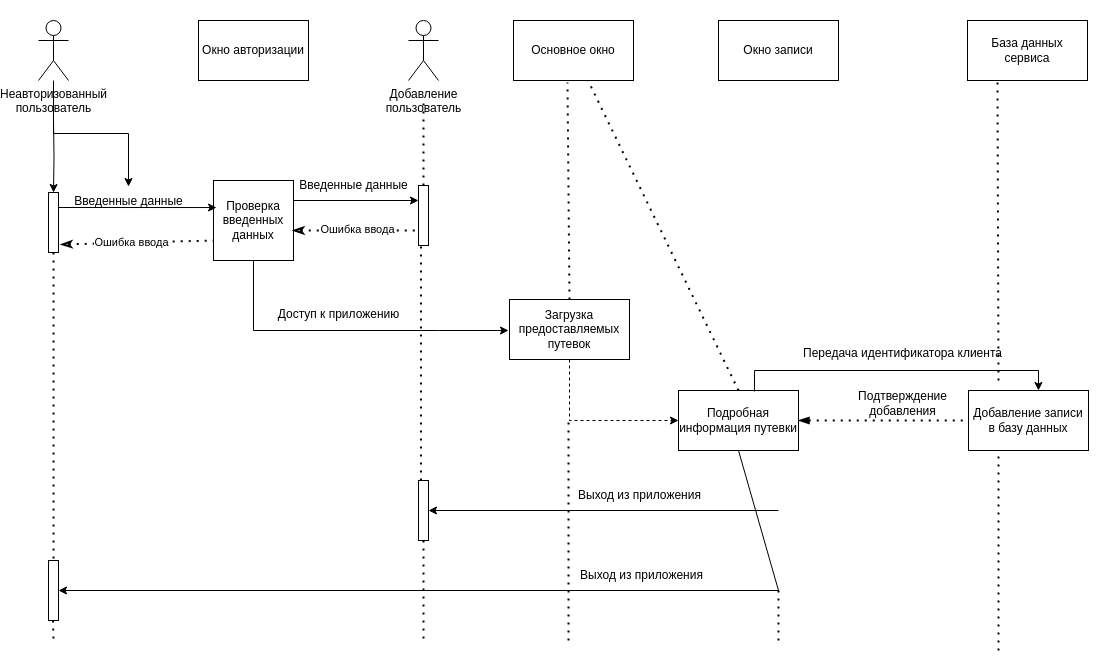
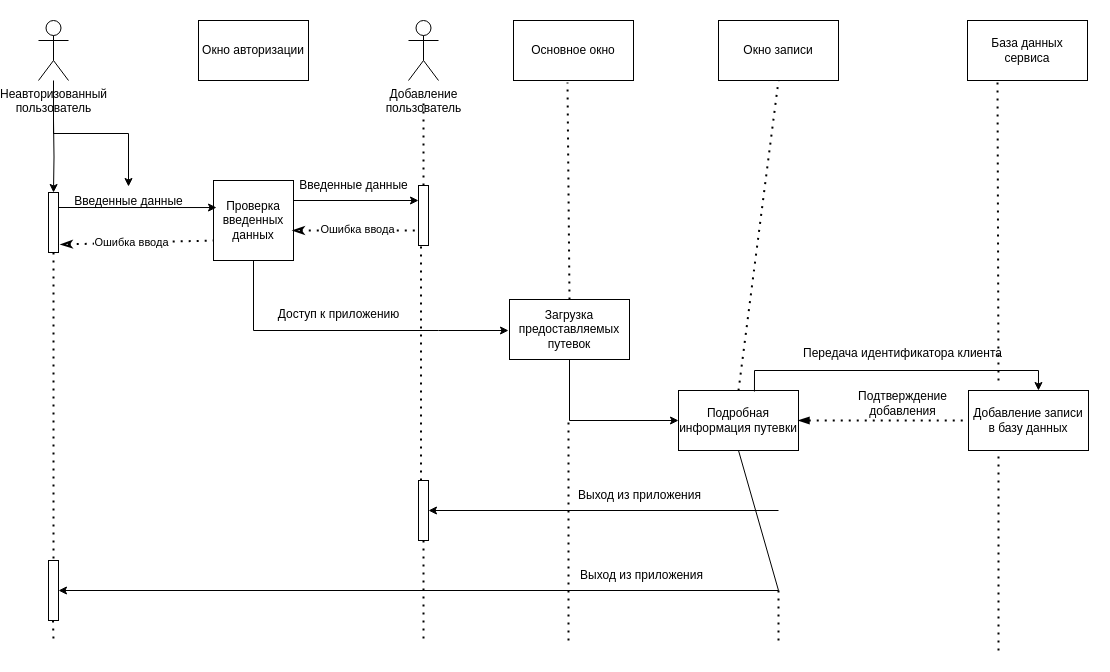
- <mxCell id="27" value="" style="endArrow=none;dashed=1;html=1;dashPattern=1 3;strokeWidth=2;rounded=0;exitX=0.5;exitY=0;exitDx=0;exitDy=0;" edge="1" parent="1" source="26" target="21"><mxGeometry width="50" height="50" relative="1" as="geometry"><mxPoint x="350" y="360" as="sourcePoint" /><mxPoint x="400" y="310" as="targetPoint" /></mxGeometry></mxCell>
+ <mxCell id="27" value="" style="endArrow=none;dashed=1;html=1;dashPattern=1 3;strokeWidth=2;rounded=0;entryX=0.5;entryY=1;entryDx=0;entryDy=0;exitX=0.5;exitY=0;exitDx=0;exitDy=0;" edge="1" parent="1" source="26" target="25"><mxGeometry width="50" height="50" relative="1" as="geometry"><mxPoint x="350" y="360" as="sourcePoint" /><mxPoint x="400" y="310" as="targetPoint" /></mxGeometry></mxCell>
- <mxCell id="22" style="edgeStyle=orthogonalEdgeStyle;rounded=0;orthogonalLoop=1;jettySize=auto;html=1;exitX=0.5;exitY=1;exitDx=0;exitDy=0;entryX=0;entryY=0.5;entryDx=0;entryDy=0;dashed=1;" edge="1" parent="1" source="23" target="26"><mxGeometry relative="1" as="geometry" /></mxCell>
+ <mxCell id="22" style="edgeStyle=orthogonalEdgeStyle;rounded=0;orthogonalLoop=1;jettySize=auto;html=1;exitX=0.5;exitY=1;exitDx=0;exitDy=0;entryX=0;entryY=0.5;entryDx=0;entryDy=0;" edge="1" parent="1" source="23" target="26"><mxGeometry relative="1" as="geometry" /></mxCell>
